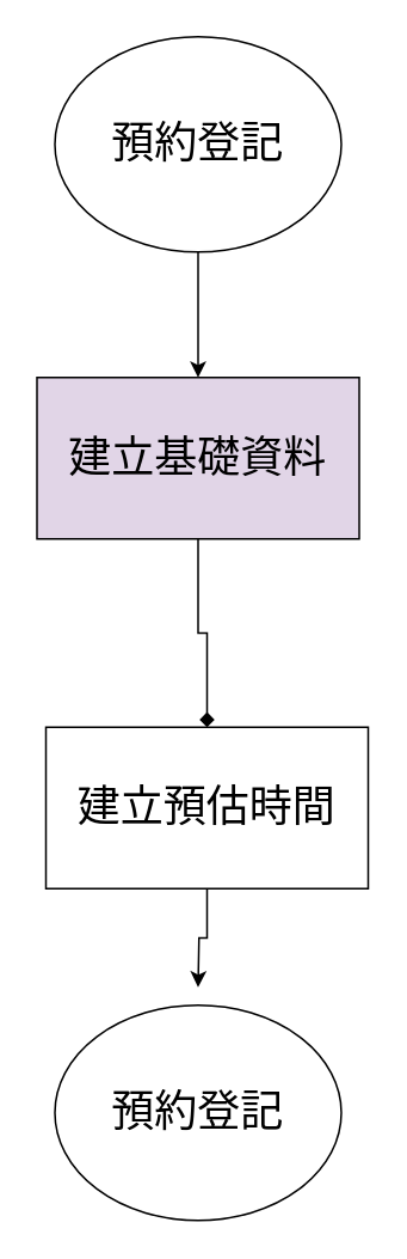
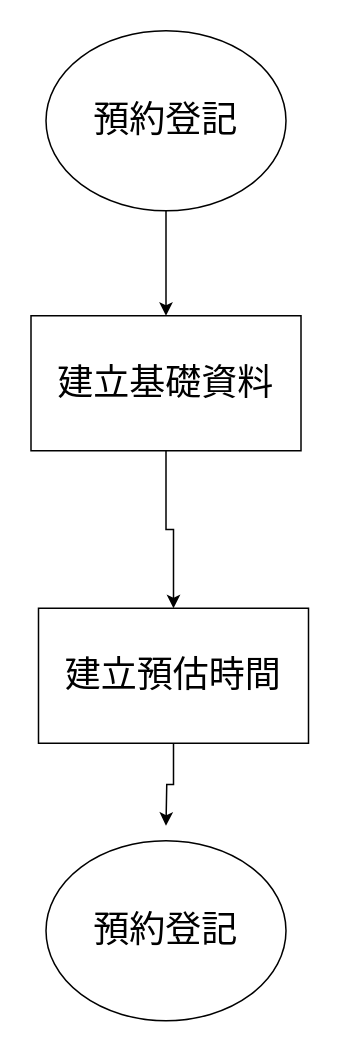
- <mxCell id="5" value="&lt;font style=&quot;font-size: 24px;&quot;&gt;建立基礎資料&lt;/font&gt;" style="whiteSpace=wrap;html=1;fillColor=#e1d5e7;" parent="1" vertex="1"><mxGeometry x="20" y="210" width="180" height="90" as="geometry" /></mxCell>
+ <mxCell id="5" value="&lt;font style=&quot;font-size: 24px;&quot;&gt;建立基礎資料&lt;/font&gt;" style="whiteSpace=wrap;html=1;" parent="1" vertex="1"><mxGeometry x="20" y="210" width="180" height="90" as="geometry" /></mxCell>
- <mxCell id="4" value="" style="edgeStyle=orthogonalEdgeStyle;rounded=0;orthogonalLoop=1;jettySize=auto;html=1;endArrow=diamond;" parent="1" source="5" target="7" edge="1"><mxGeometry relative="1" as="geometry" /></mxCell>
+ <mxCell id="4" value="" style="edgeStyle=orthogonalEdgeStyle;rounded=0;orthogonalLoop=1;jettySize=auto;html=1;" parent="1" source="5" target="7" edge="1"><mxGeometry relative="1" as="geometry" /></mxCell>
